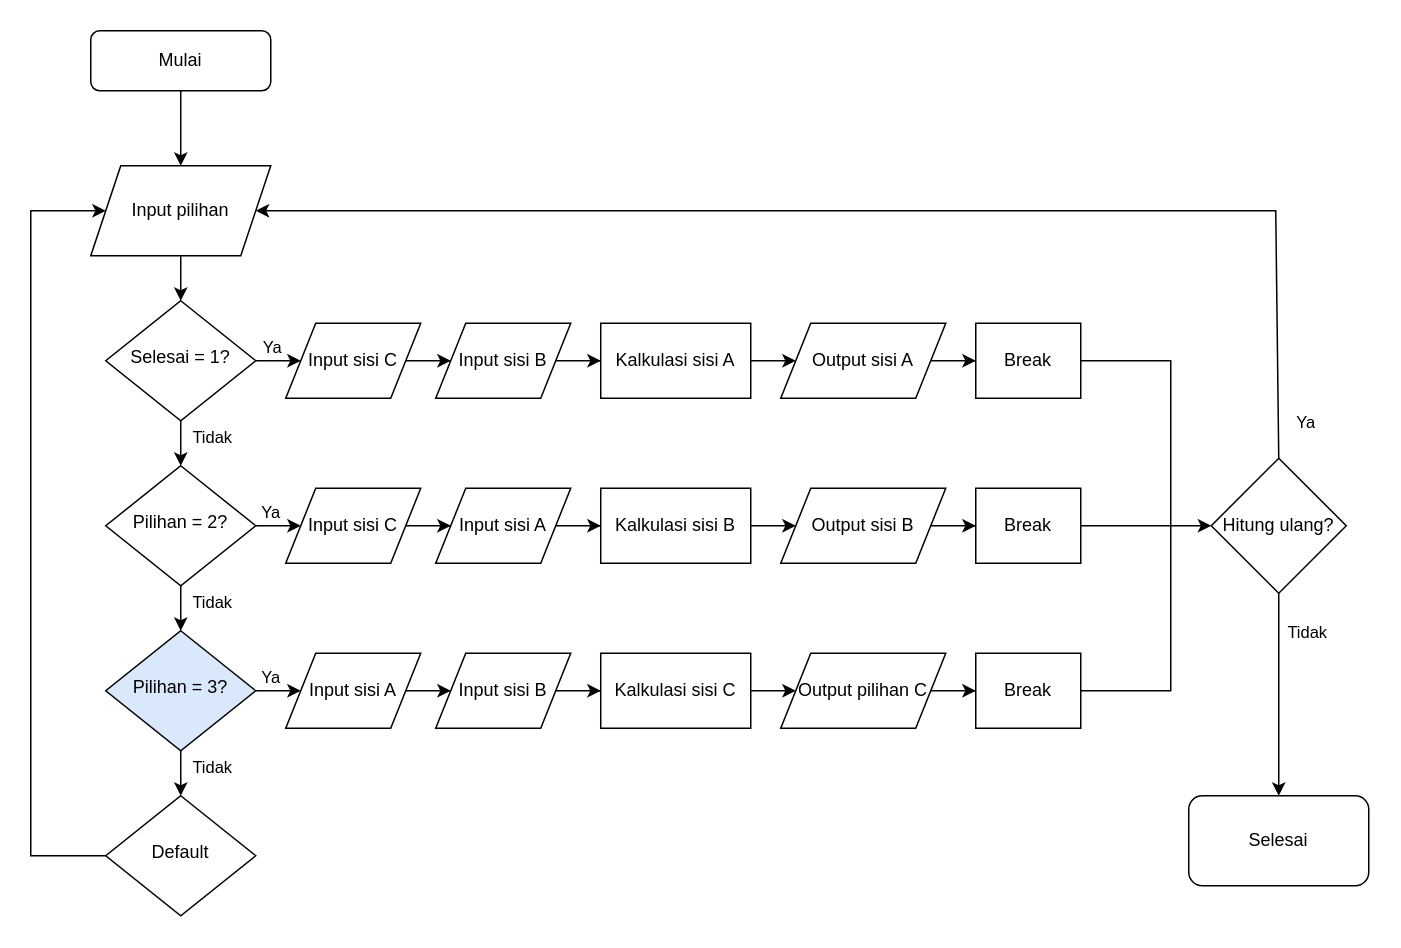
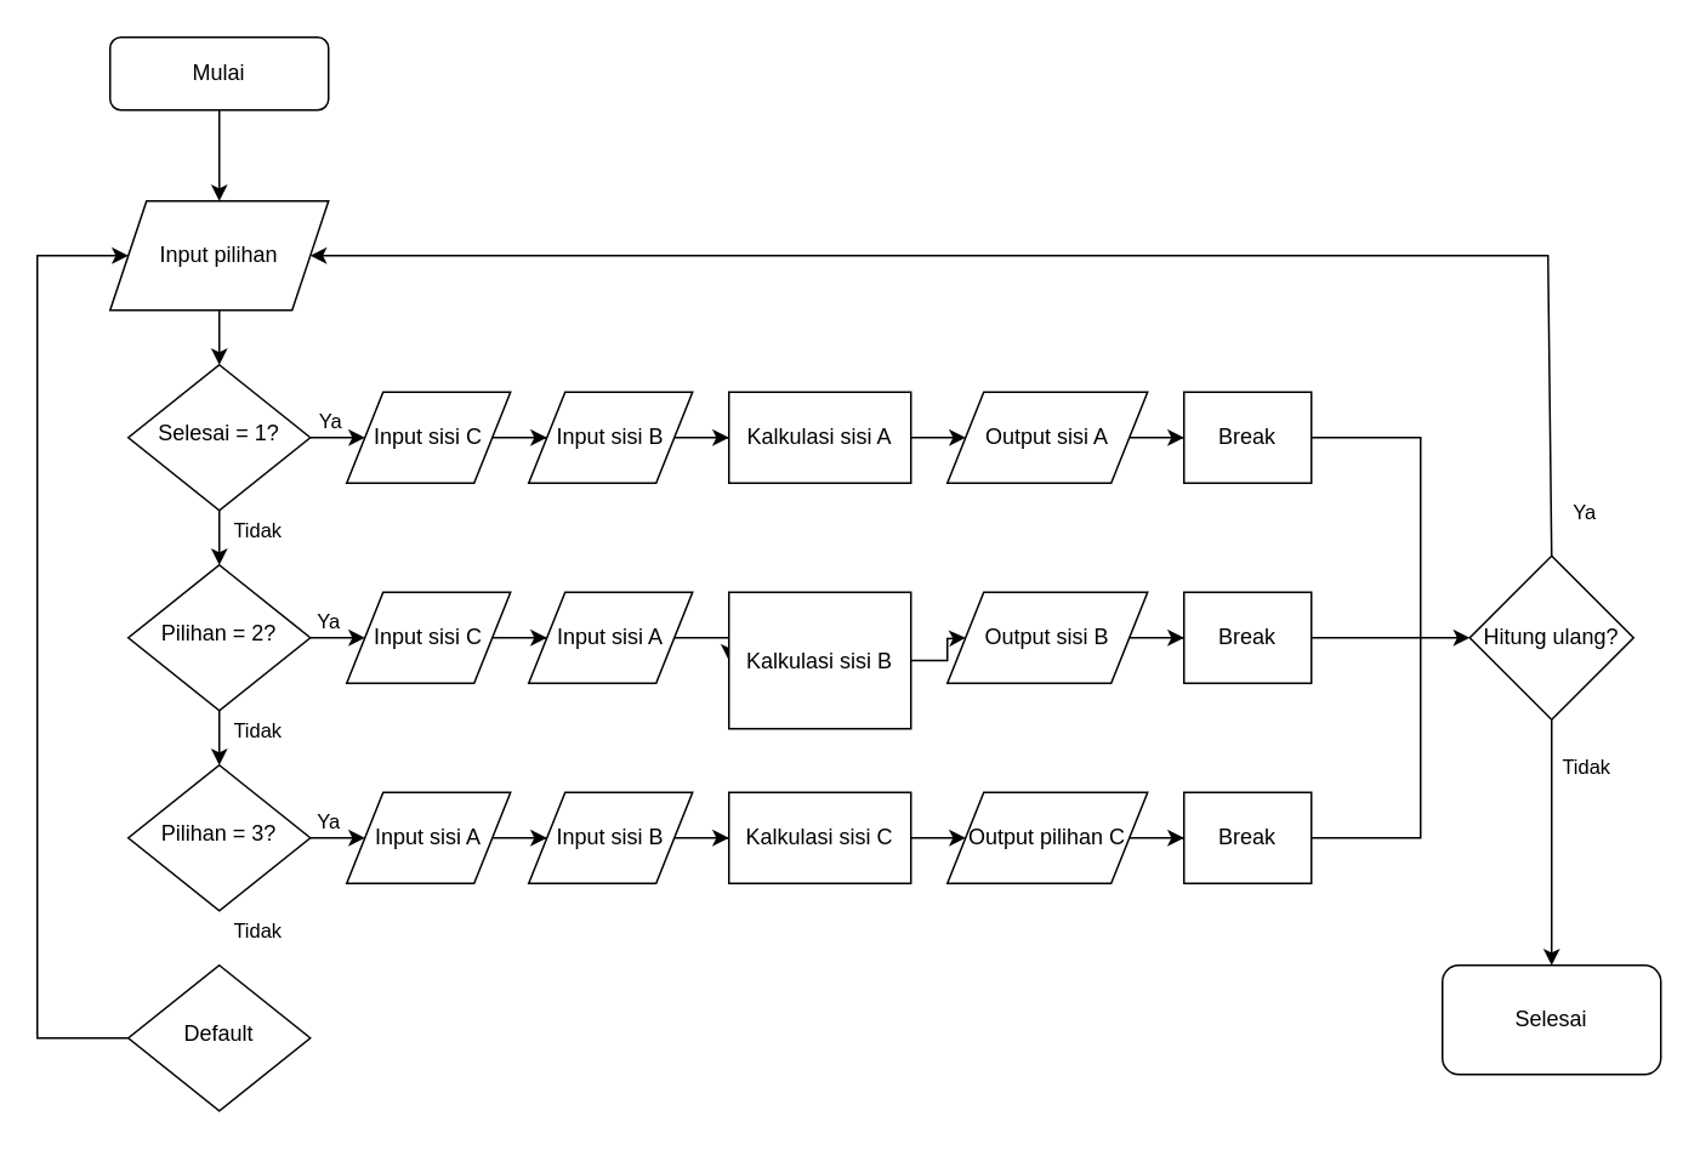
- <mxCell id="22" value="Kalkulasi sisi B" style="whiteSpace=wrap;html=1;" vertex="1" parent="1"><mxGeometry x="399.99" y="325" width="100" height="50" as="geometry" /></mxCell>
+ <mxCell id="22" value="Kalkulasi sisi B" style="whiteSpace=wrap;html=1;" vertex="1" parent="1"><mxGeometry x="399.99" y="325" width="100" height="75" as="geometry" /></mxCell>
- <mxCell id="6" value="Pilihan = 3?" style="rhombus;whiteSpace=wrap;html=1;shadow=0;fontFamily=Helvetica;fontSize=12;align=center;strokeWidth=1;spacing=6;spacingTop=-4;fillColor=#dae8fc;" vertex="1" parent="1"><mxGeometry x="70" y="420" width="100" height="80" as="geometry" /></mxCell>
+ <mxCell id="6" value="Pilihan = 3?" style="rhombus;whiteSpace=wrap;html=1;shadow=0;fontFamily=Helvetica;fontSize=12;align=center;strokeWidth=1;spacing=6;spacingTop=-4;" vertex="1" parent="1"><mxGeometry x="70" y="420" width="100" height="80" as="geometry" /></mxCell>
- <mxCell id="38" value="" style="endArrow=classic;html=1;rounded=0;exitX=0.5;exitY=1;exitDx=0;exitDy=0;entryX=0.5;entryY=0;entryDx=0;entryDy=0;" edge="1" parent="1" source="6" target="8"><mxGeometry width="50" height="50" relative="1" as="geometry"><mxPoint x="130" y="400" as="sourcePoint" /><mxPoint x="130" y="430" as="targetPoint" /></mxGeometry></mxCell>
